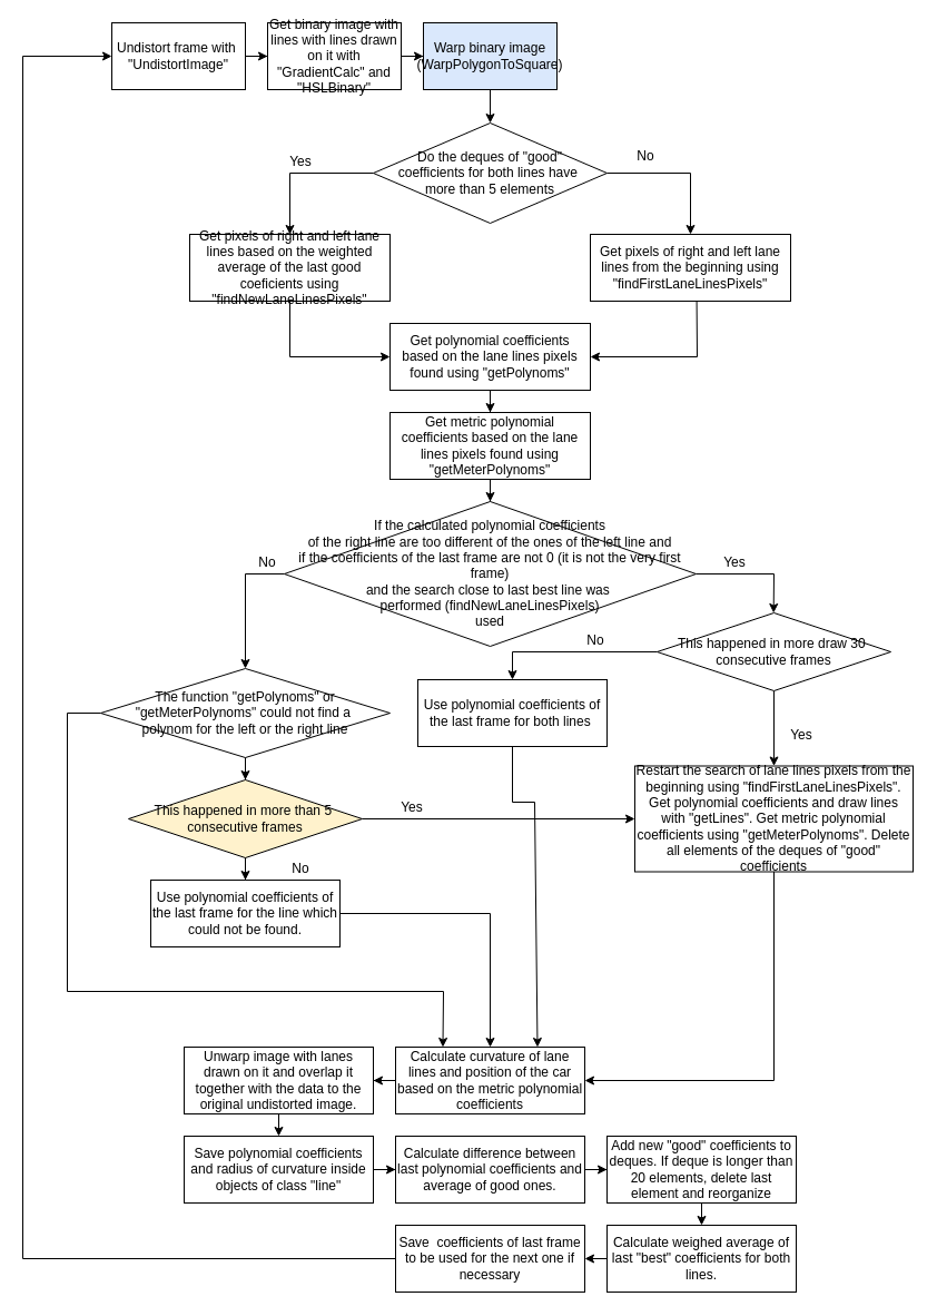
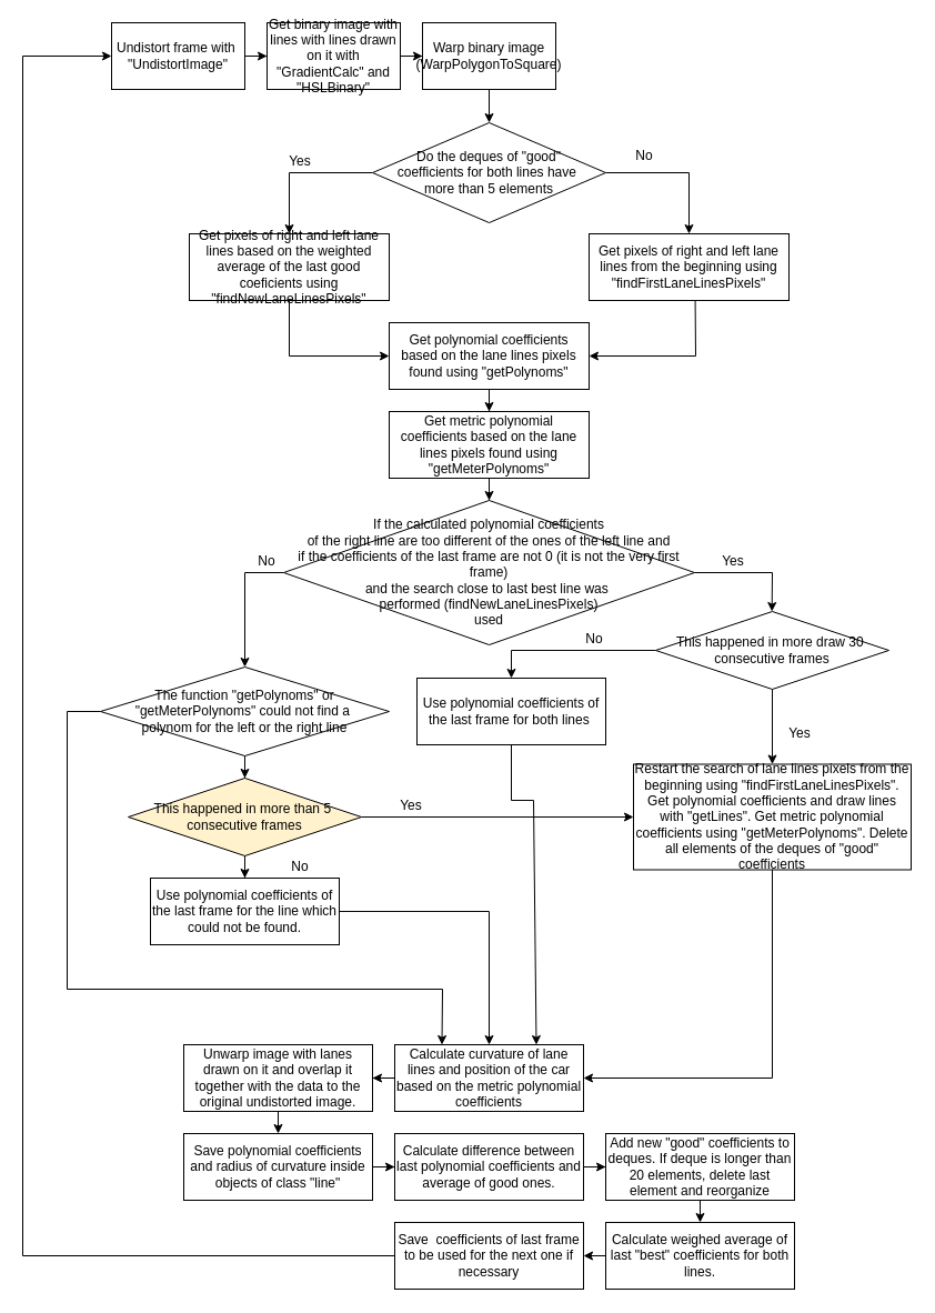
- <mxCell id="7" value="Warp binary image (WarpPolygonToSquare)&lt;br&gt;" style="rounded=0;whiteSpace=wrap;html=1;fillColor=#dae8fc;" vertex="1" parent="1"><mxGeometry x="380" y="20" width="120" height="60" as="geometry" /></mxCell>
+ <mxCell id="7" value="Warp binary image (WarpPolygonToSquare)&lt;br&gt;" style="rounded=0;whiteSpace=wrap;html=1;" vertex="1" parent="1"><mxGeometry x="380" y="20" width="120" height="60" as="geometry" /></mxCell>
